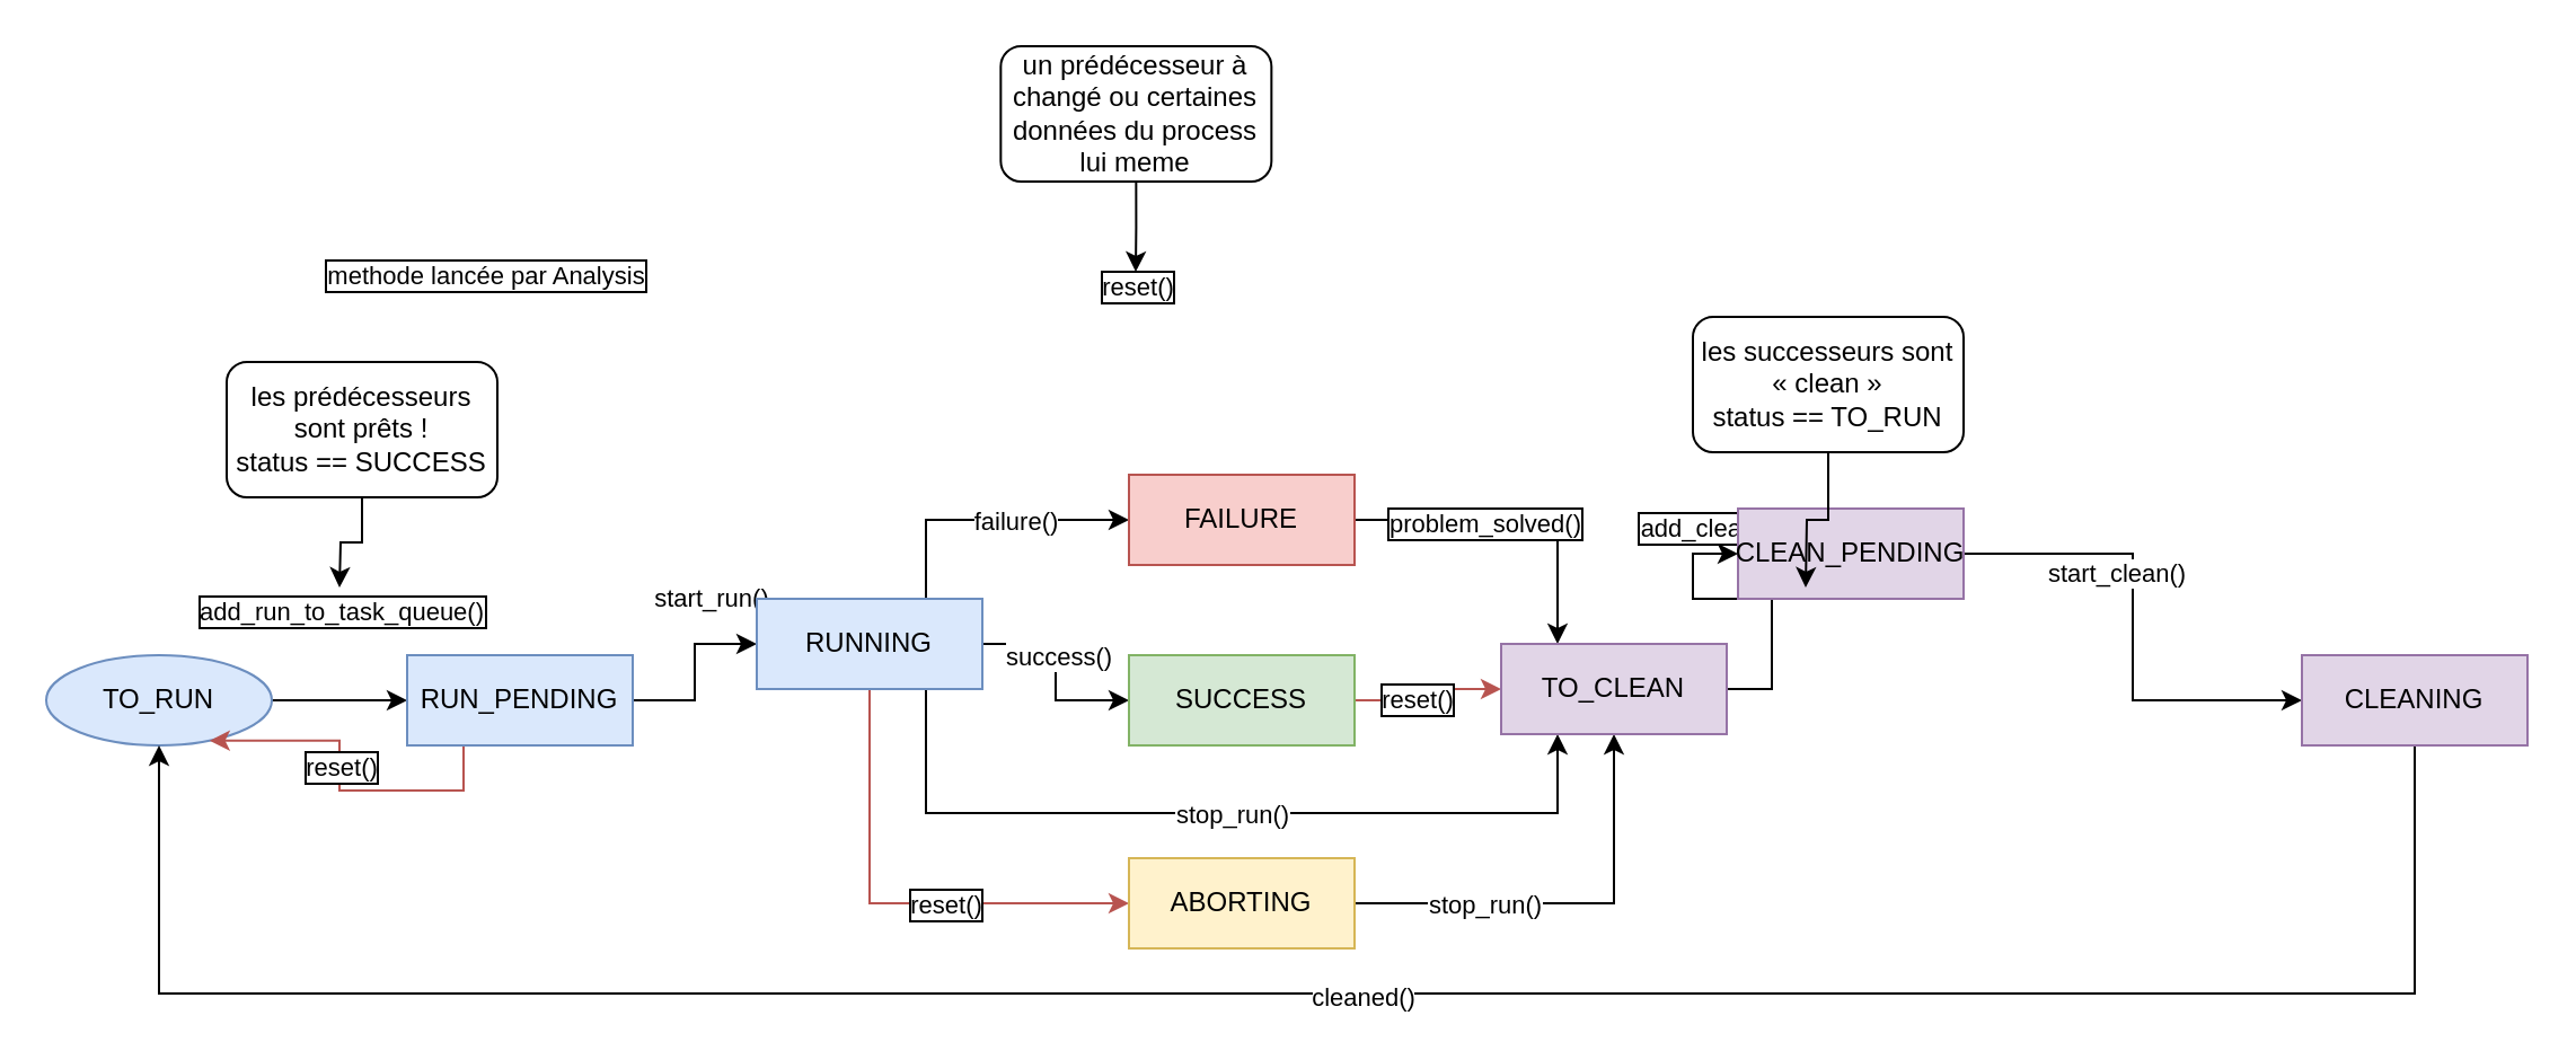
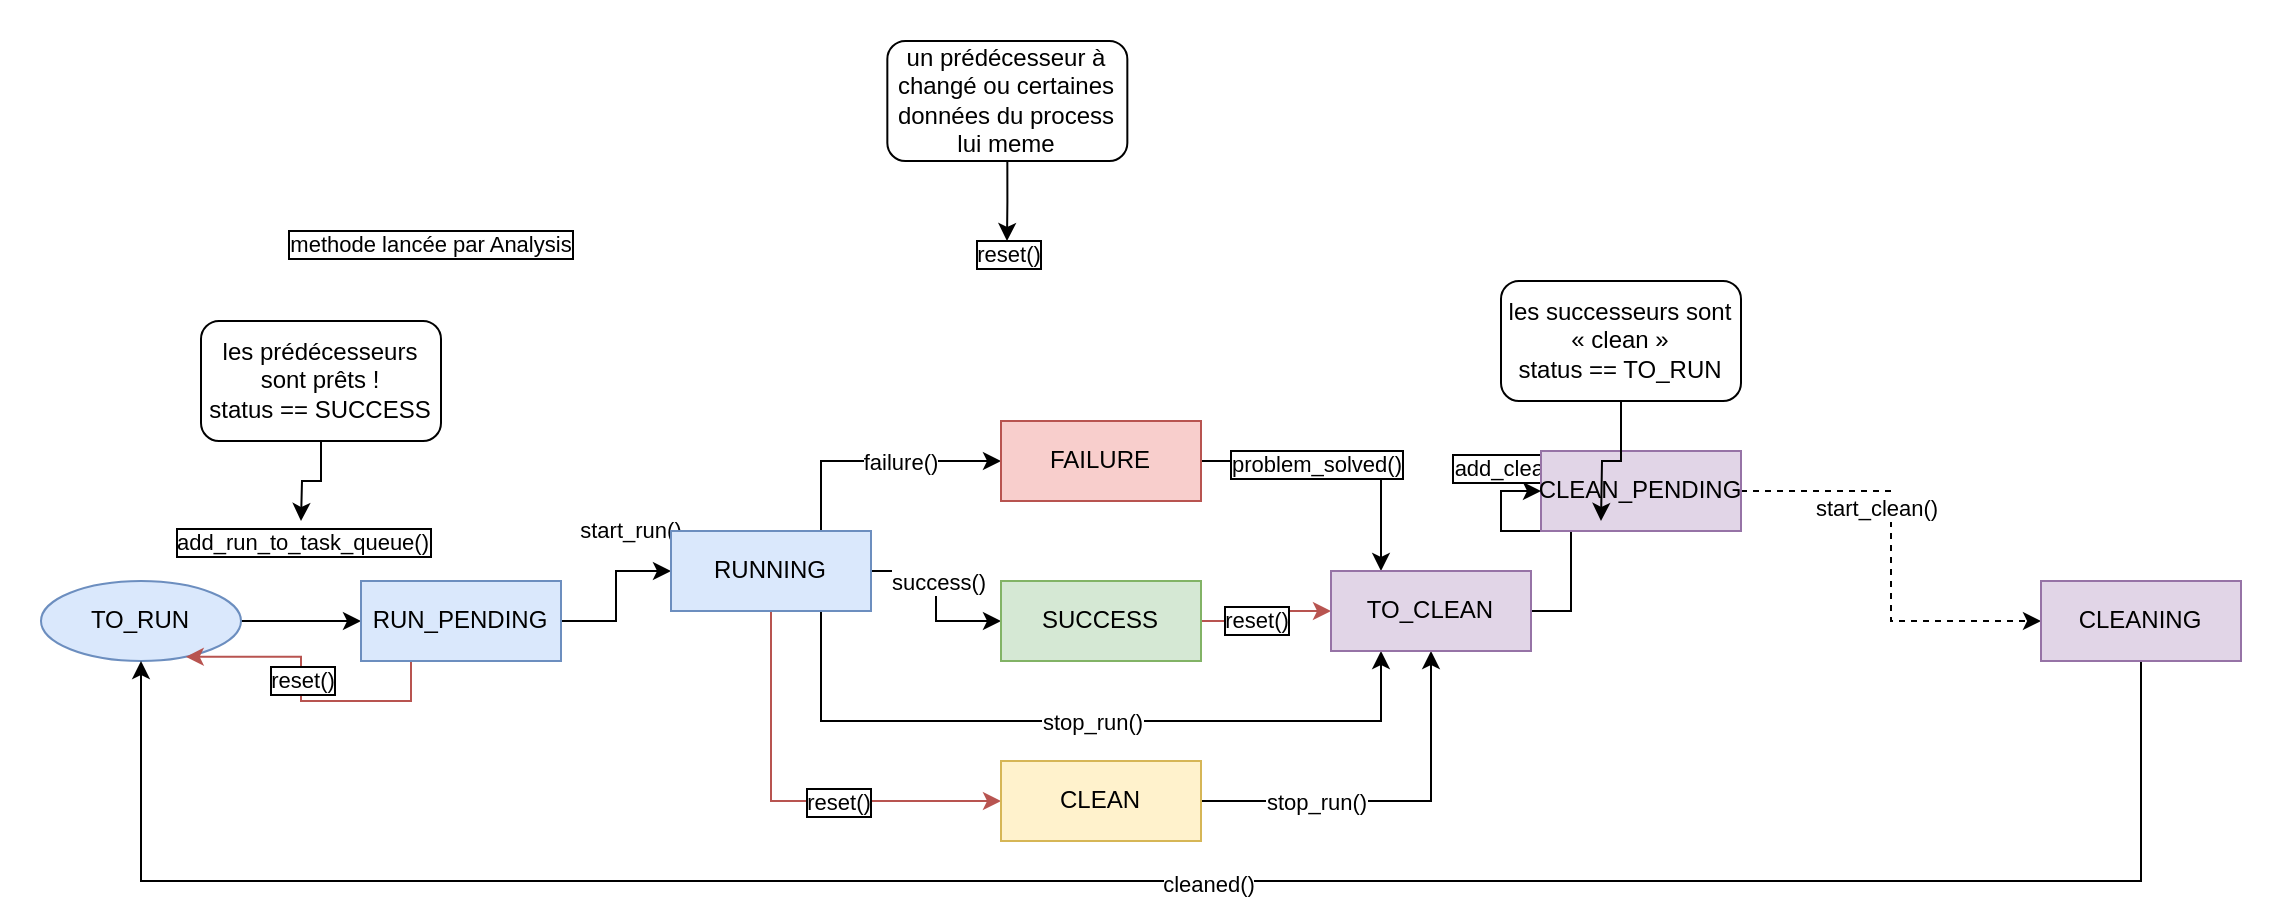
- <mxCell id="31" style="edgeStyle=orthogonalEdgeStyle;rounded=0;orthogonalLoop=1;jettySize=auto;html=1;exitX=1;exitY=0.5;exitDx=0;exitDy=0;entryX=0;entryY=0.5;entryDx=0;entryDy=0;" parent="1" source="33" target="36" edge="1"><mxGeometry relative="1" as="geometry" /></mxCell>
+ <mxCell id="31" style="edgeStyle=orthogonalEdgeStyle;rounded=0;orthogonalLoop=1;jettySize=auto;html=1;exitX=1;exitY=0.5;exitDx=0;exitDy=0;entryX=0;entryY=0.5;entryDx=0;entryDy=0;dashed=1;" parent="1" source="33" target="36" edge="1"><mxGeometry relative="1" as="geometry" /></mxCell>
- <mxCell id="27" value="ABORTING" style="rounded=0;whiteSpace=wrap;html=1;fillColor=#fff2cc;strokeColor=#d6b656;" parent="1" vertex="1"><mxGeometry x="500" y="380" width="100" height="40" as="geometry" /></mxCell>
+ <mxCell id="27" value="CLEAN" style="rounded=0;whiteSpace=wrap;html=1;fillColor=#fff2cc;strokeColor=#d6b656;" parent="1" vertex="1"><mxGeometry x="500" y="380" width="100" height="40" as="geometry" /></mxCell>
